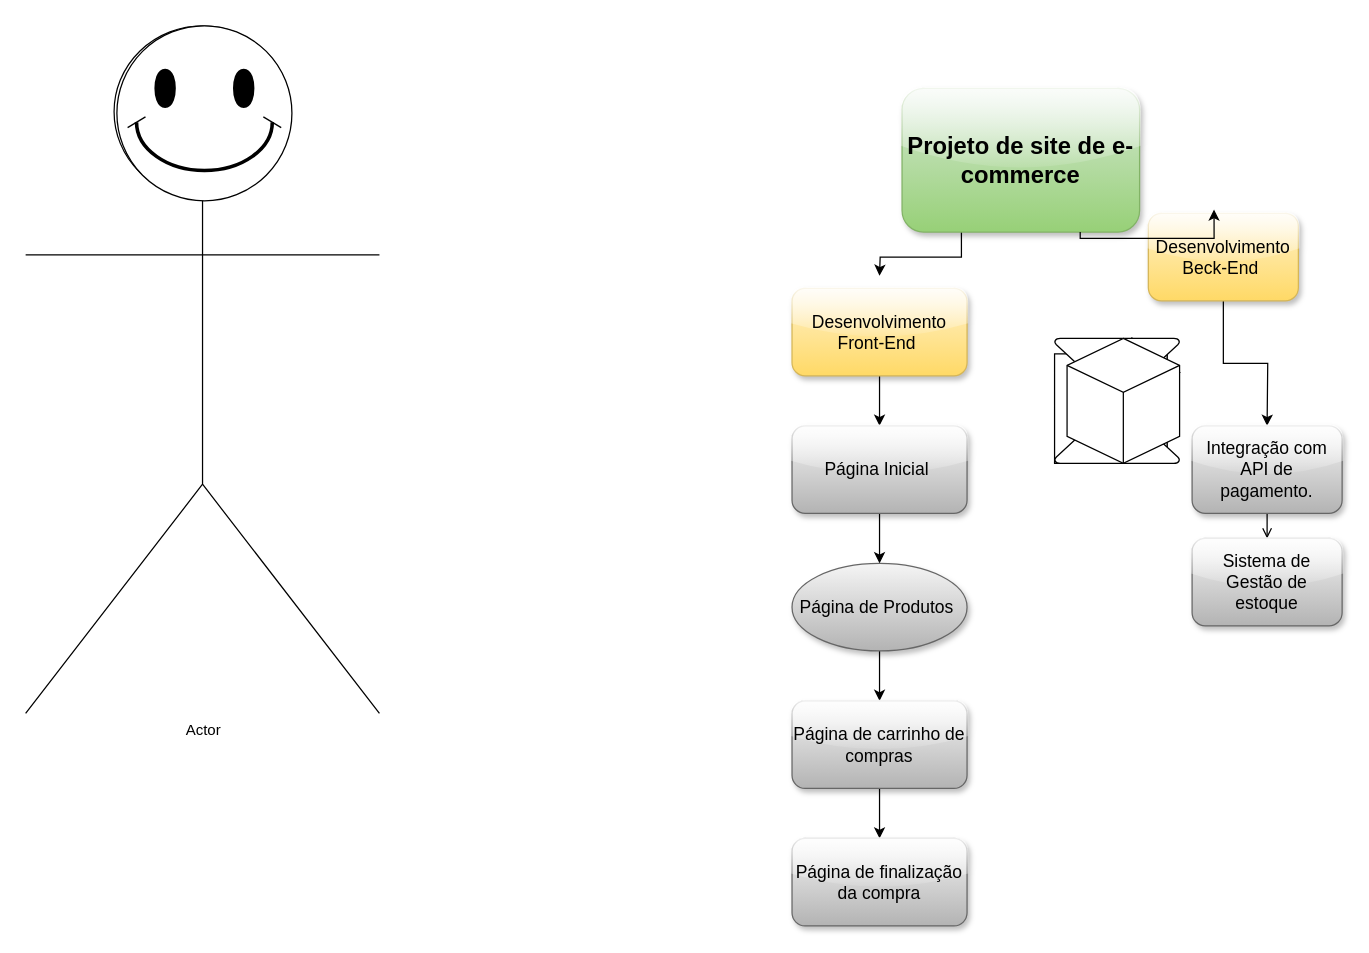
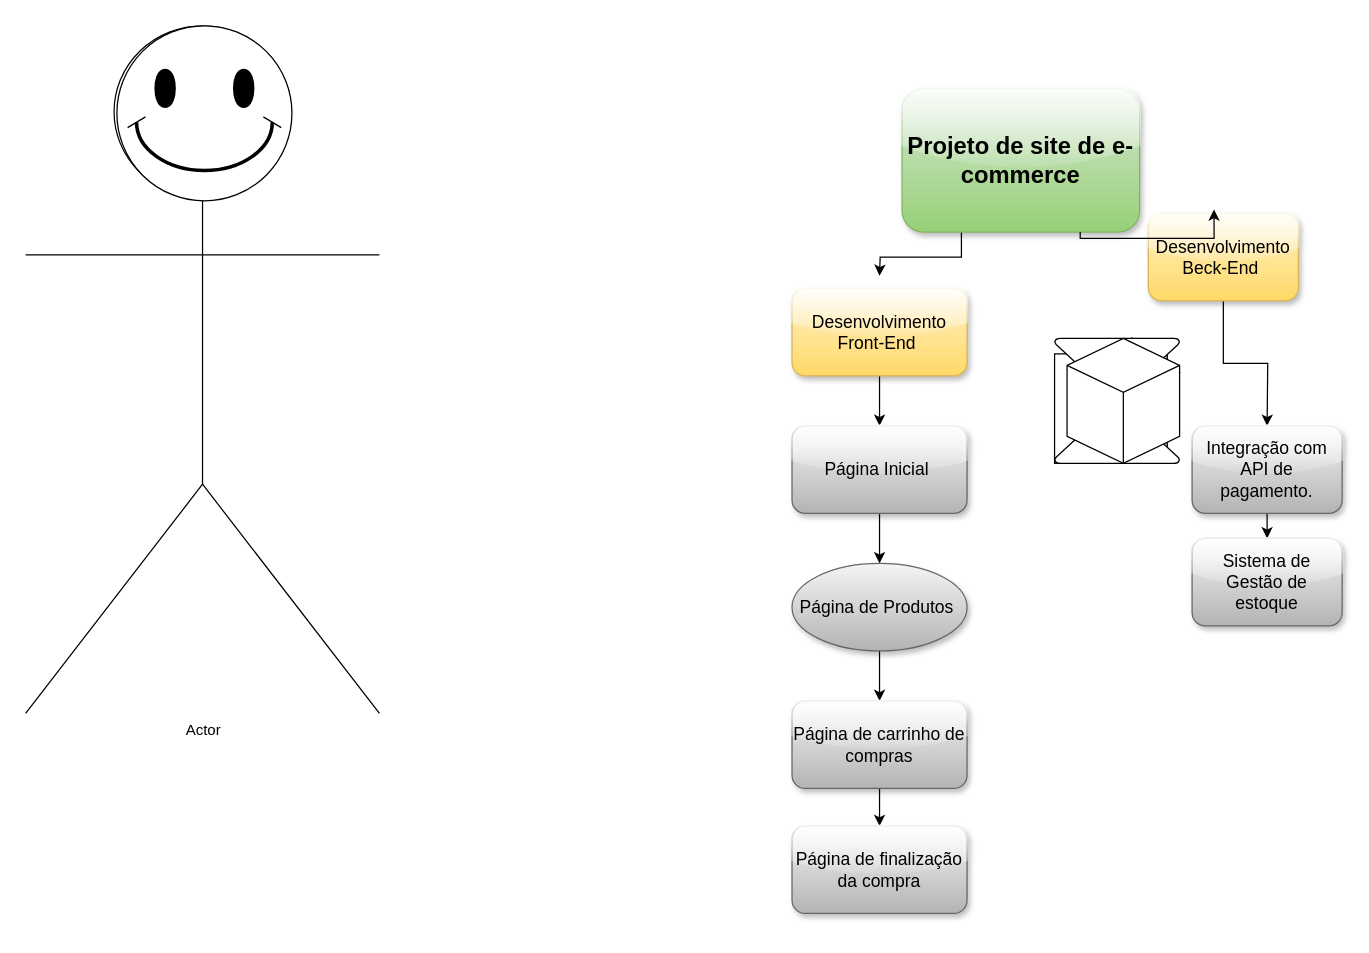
- <mxCell id="13" style="edgeStyle=orthogonalEdgeStyle;rounded=0;orthogonalLoop=1;jettySize=auto;html=1;exitX=0.5;exitY=1;exitDx=0;exitDy=0;entryX=0.5;entryY=0;entryDx=0;entryDy=0;endArrow=open;" parent="1" source="14" target="15" edge="1"><mxGeometry relative="1" as="geometry" /></mxCell>
+ <mxCell id="13" style="edgeStyle=orthogonalEdgeStyle;rounded=0;orthogonalLoop=1;jettySize=auto;html=1;exitX=0.5;exitY=1;exitDx=0;exitDy=0;entryX=0.5;entryY=0;entryDx=0;entryDy=0;" parent="1" source="14" target="15" edge="1"><mxGeometry relative="1" as="geometry" /></mxCell>
- <mxCell id="18" value="&lt;span style=&quot;font-size: 14px;&quot;&gt;Página de finalização da compra&lt;/span&gt;" style="rounded=1;whiteSpace=wrap;html=1;fillColor=#f5f5f5;gradientColor=#b3b3b3;strokeColor=#666666;shadow=1;glass=1;" parent="1" vertex="1"><mxGeometry x="633" y="670" width="140" height="70" as="geometry" /></mxCell>
+ <mxCell id="18" value="&lt;span style=&quot;font-size: 14px;&quot;&gt;Página de finalização da compra&lt;/span&gt;" style="rounded=1;whiteSpace=wrap;html=1;fillColor=#f5f5f5;gradientColor=#b3b3b3;strokeColor=#666666;shadow=1;glass=1;" parent="1" vertex="1"><mxGeometry x="633" y="660" width="140" height="70" as="geometry" /></mxCell>
